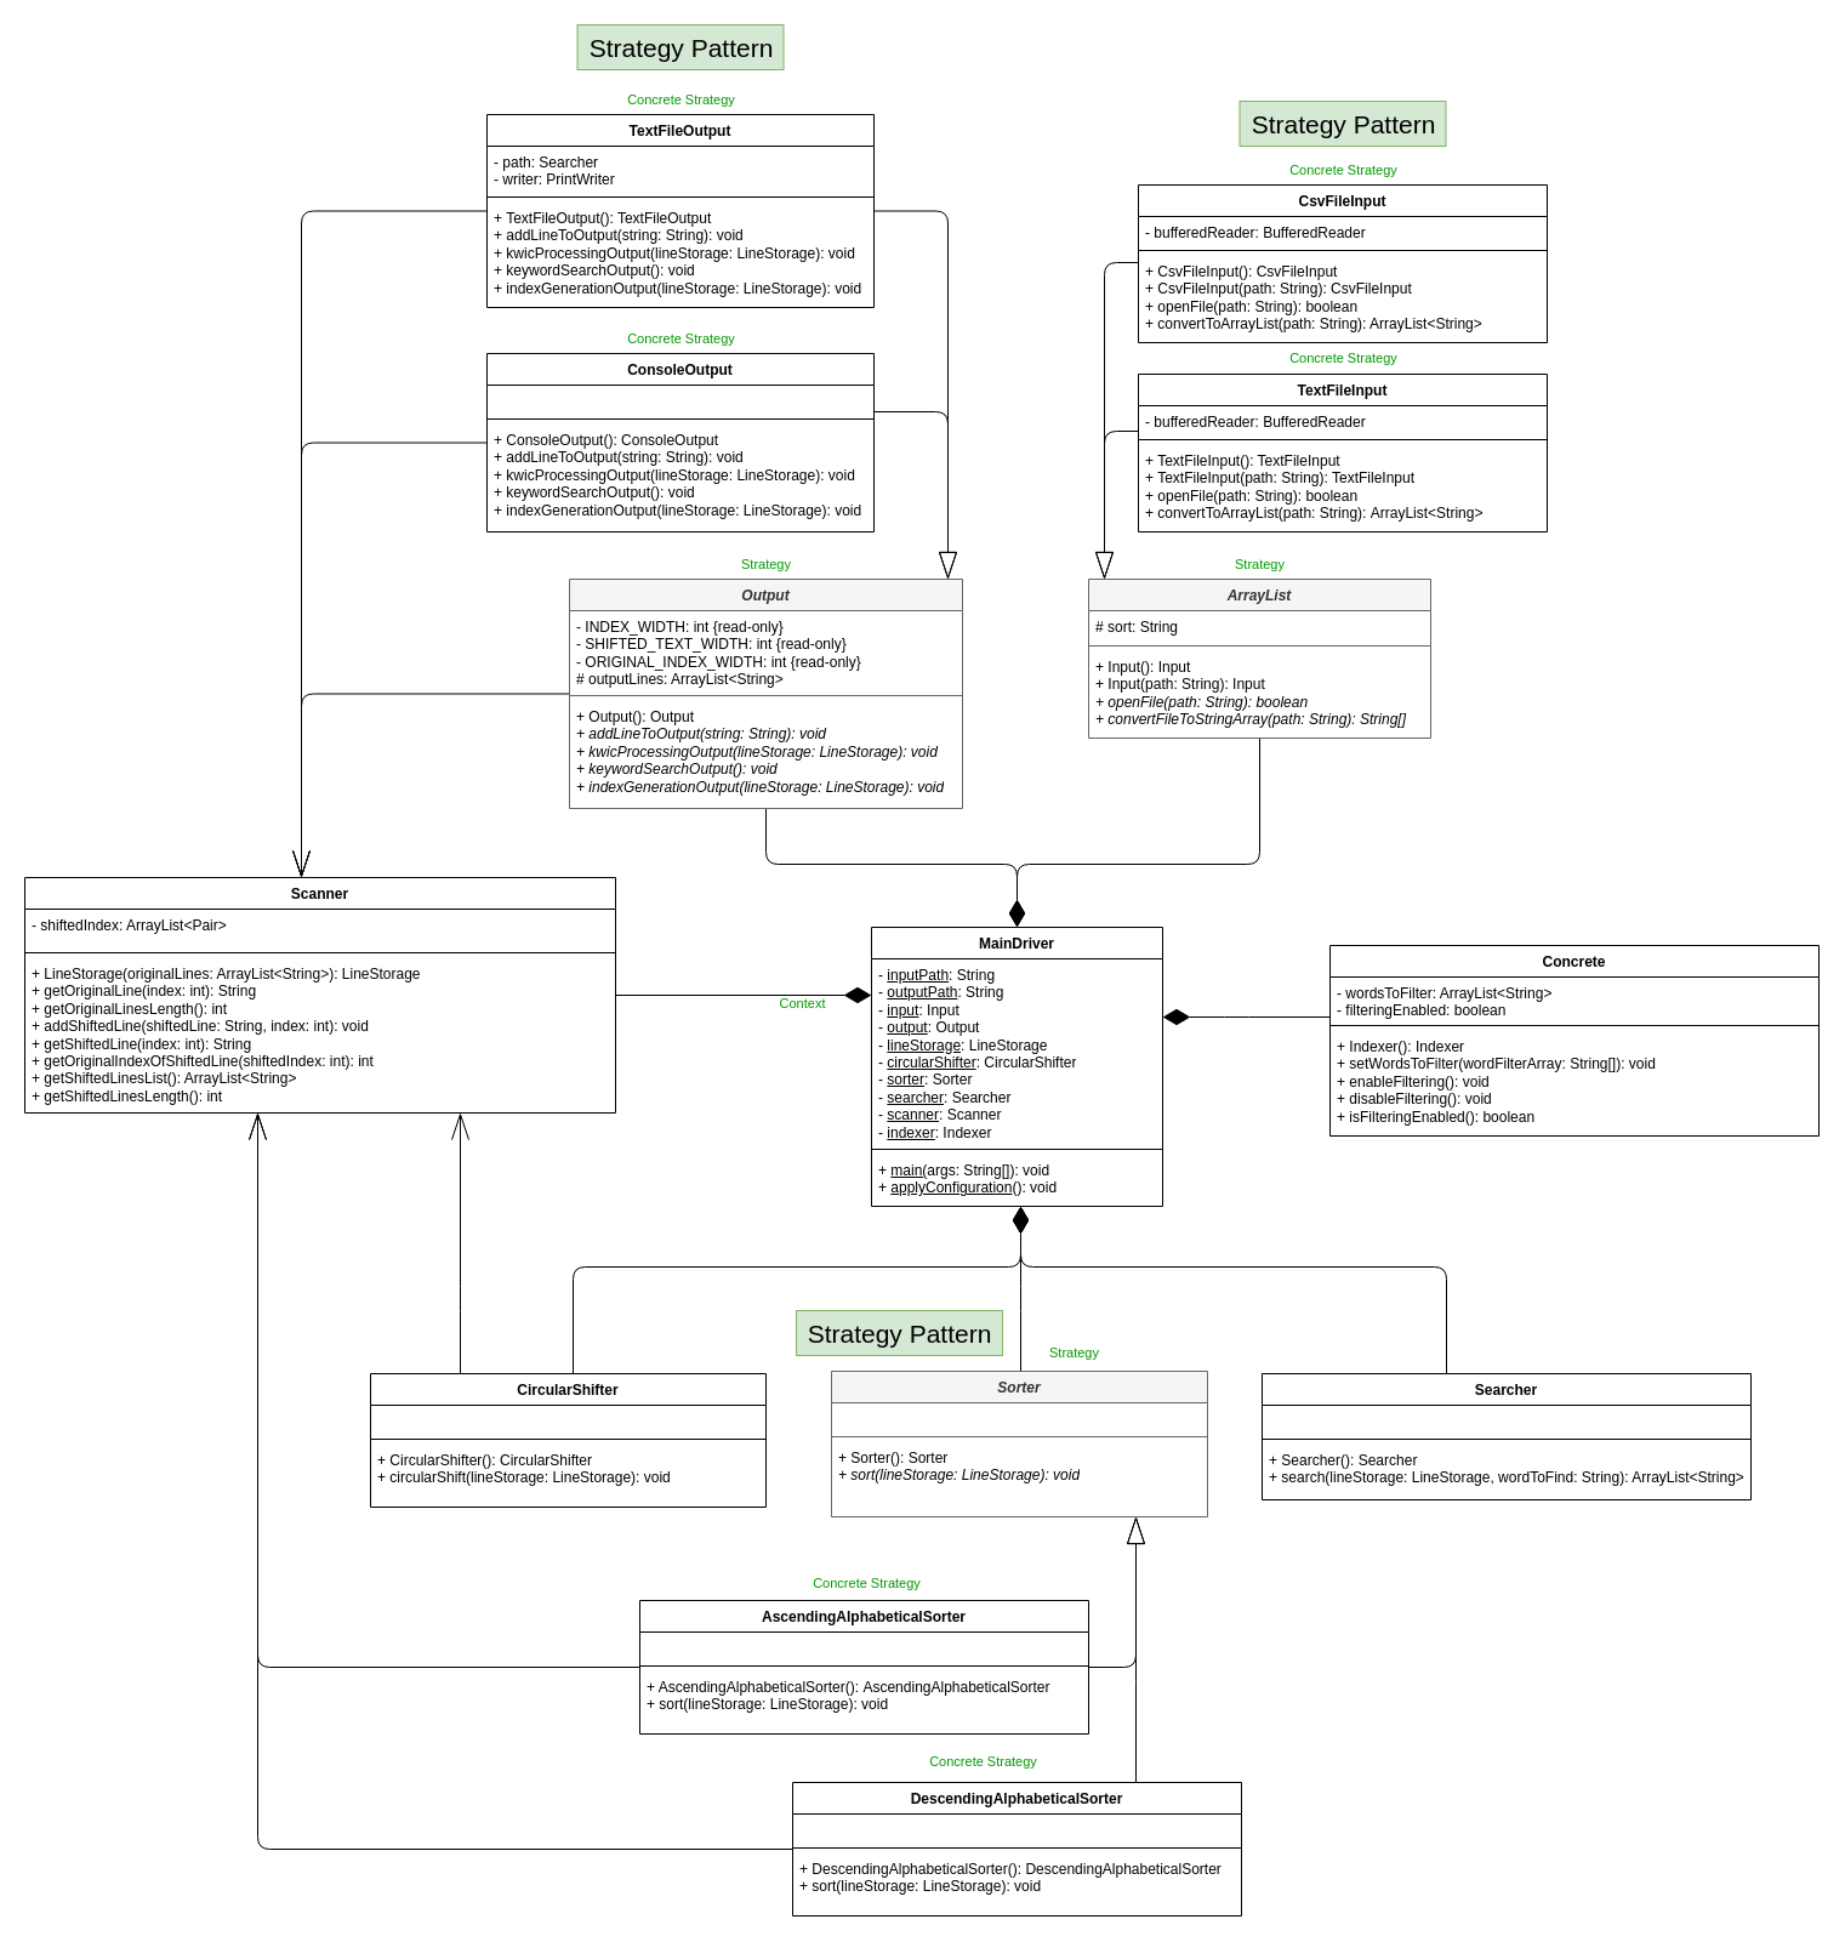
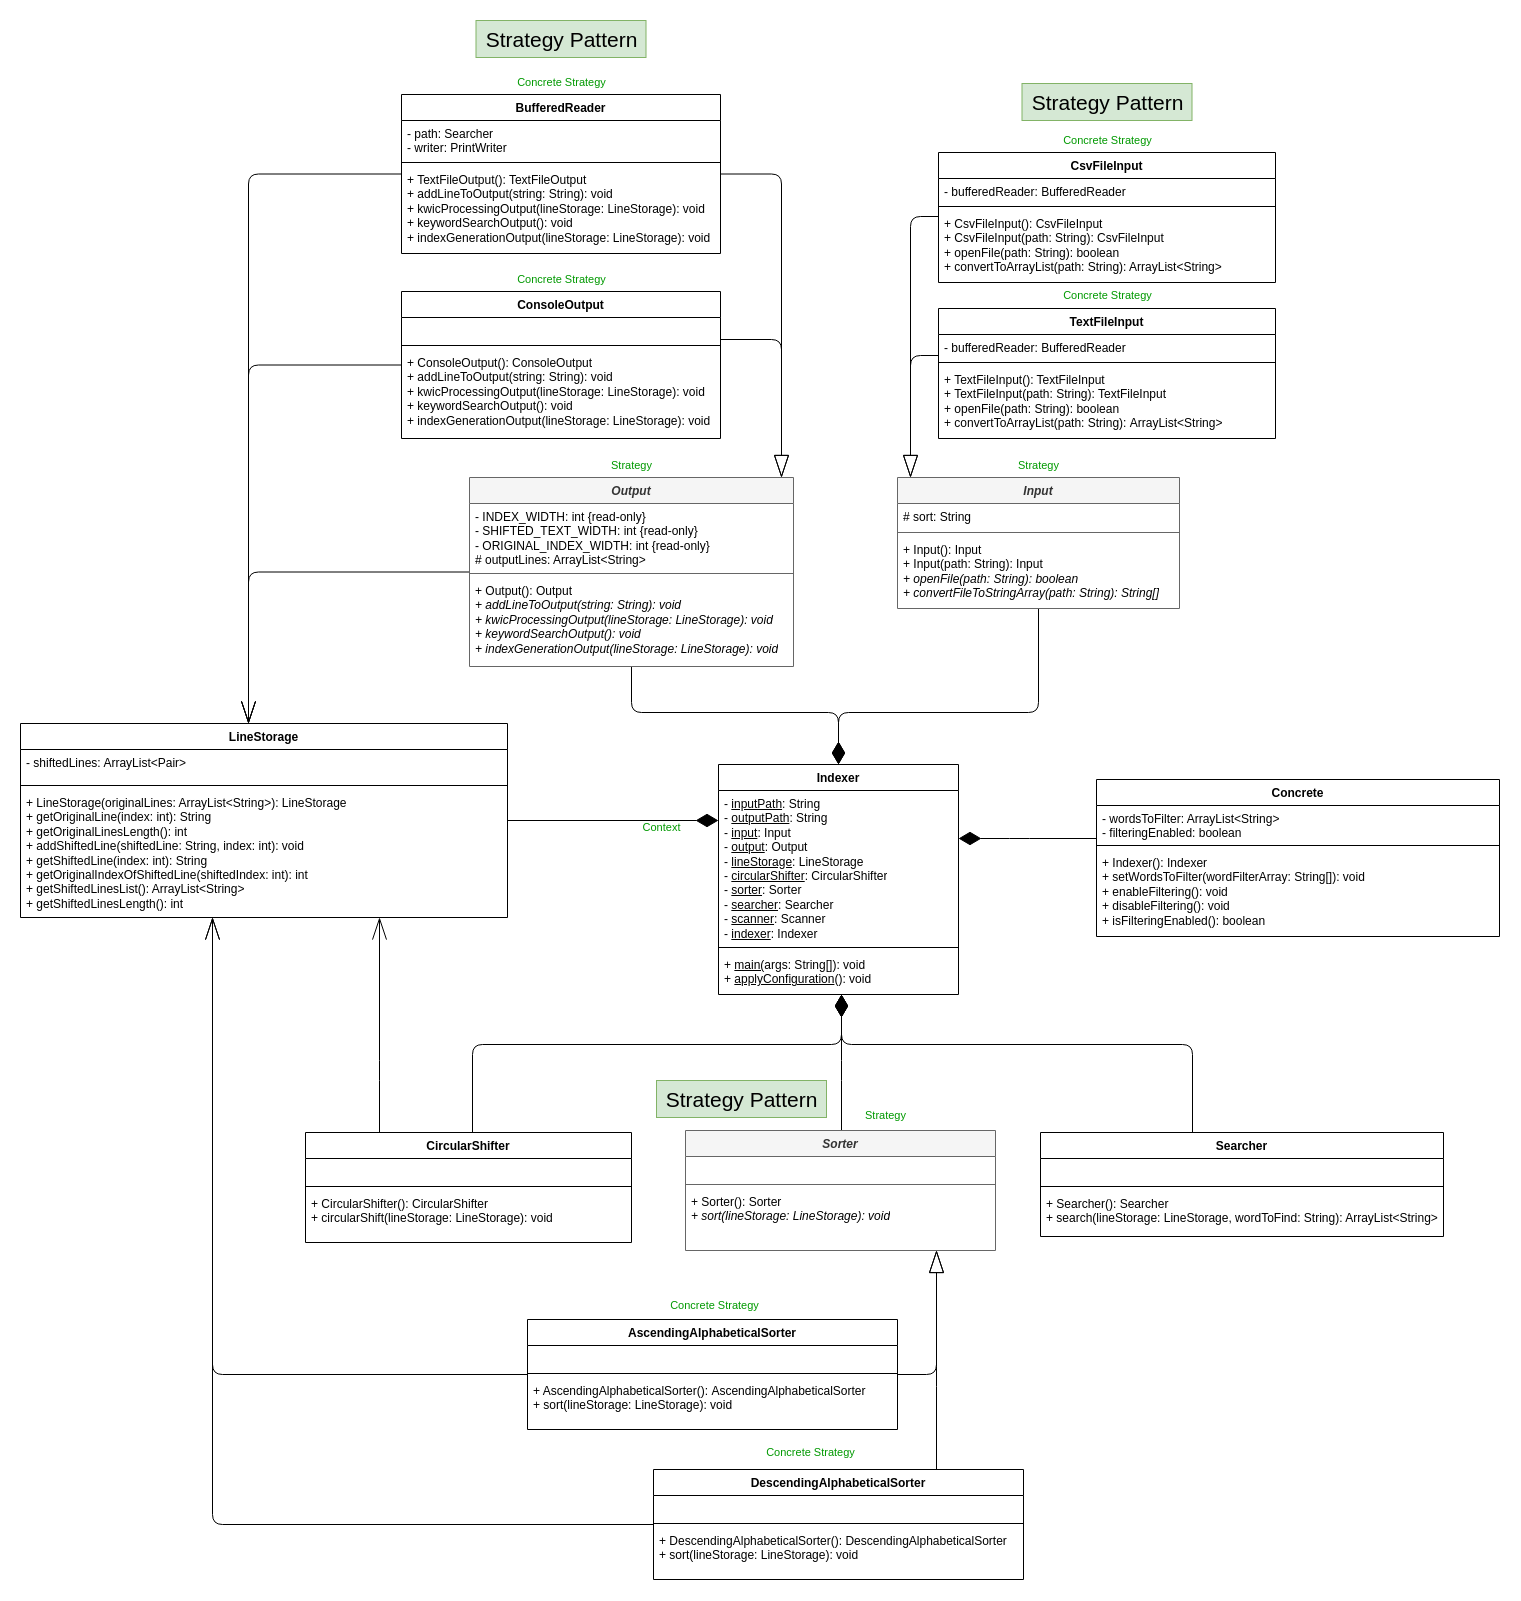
- <mxCell id="69" value="TextFileOutput" style="swimlane;fontStyle=1;align=center;verticalAlign=top;childLayout=stackLayout;horizontal=1;startSize=26;horizontalStack=0;resizeParent=1;resizeParentMax=0;resizeLast=0;collapsible=1;marginBottom=0;whiteSpace=wrap;html=1;" parent="1" vertex="1"><mxGeometry x="401" y="94" width="319" height="159" as="geometry" /></mxCell>
+ <mxCell id="69" value="BufferedReader" style="swimlane;fontStyle=1;align=center;verticalAlign=top;childLayout=stackLayout;horizontal=1;startSize=26;horizontalStack=0;resizeParent=1;resizeParentMax=0;resizeLast=0;collapsible=1;marginBottom=0;whiteSpace=wrap;html=1;" parent="1" vertex="1"><mxGeometry x="401" y="94" width="319" height="159" as="geometry" /></mxCell>
- <mxCell id="9" value="&lt;i&gt;ArrayList&lt;/i&gt;" style="swimlane;fontStyle=1;align=center;verticalAlign=top;childLayout=stackLayout;horizontal=1;startSize=26;horizontalStack=0;resizeParent=1;resizeParentMax=0;resizeLast=0;collapsible=1;marginBottom=0;whiteSpace=wrap;html=1;fillColor=#f5f5f5;fontColor=#333333;strokeColor=#666666;" parent="1" vertex="1"><mxGeometry x="897" y="477" width="282" height="131" as="geometry" /></mxCell>
+ <mxCell id="9" value="&lt;i&gt;Input&lt;/i&gt;" style="swimlane;fontStyle=1;align=center;verticalAlign=top;childLayout=stackLayout;horizontal=1;startSize=26;horizontalStack=0;resizeParent=1;resizeParentMax=0;resizeLast=0;collapsible=1;marginBottom=0;whiteSpace=wrap;html=1;fillColor=#f5f5f5;fontColor=#333333;strokeColor=#666666;" parent="1" vertex="1"><mxGeometry x="897" y="477" width="282" height="131" as="geometry" /></mxCell>
- <mxCell id="40" value="Scanner" style="swimlane;fontStyle=1;align=center;verticalAlign=top;childLayout=stackLayout;horizontal=1;startSize=26;horizontalStack=0;resizeParent=1;resizeParentMax=0;resizeLast=0;collapsible=1;marginBottom=0;whiteSpace=wrap;html=1;" parent="1" vertex="1"><mxGeometry x="20" y="723" width="487" height="194" as="geometry" /></mxCell>
+ <mxCell id="40" value="LineStorage" style="swimlane;fontStyle=1;align=center;verticalAlign=top;childLayout=stackLayout;horizontal=1;startSize=26;horizontalStack=0;resizeParent=1;resizeParentMax=0;resizeLast=0;collapsible=1;marginBottom=0;whiteSpace=wrap;html=1;" parent="1" vertex="1"><mxGeometry x="20" y="723" width="487" height="194" as="geometry" /></mxCell>
- <mxCell id="41" value="&lt;div&gt;- shiftedIndex: ArrayList&amp;lt;Pair&amp;gt;&lt;/div&gt;" style="text;strokeColor=none;fillColor=none;align=left;verticalAlign=top;spacingLeft=4;spacingRight=4;overflow=hidden;rotatable=0;points=[[0,0.5],[1,0.5]];portConstraint=eastwest;whiteSpace=wrap;html=1;" parent="40" vertex="1"><mxGeometry y="26" width="487" height="32" as="geometry" /></mxCell>
+ <mxCell id="41" value="&lt;div&gt;- shiftedLines: ArrayList&amp;lt;Pair&amp;gt;&lt;/div&gt;" style="text;strokeColor=none;fillColor=none;align=left;verticalAlign=top;spacingLeft=4;spacingRight=4;overflow=hidden;rotatable=0;points=[[0,0.5],[1,0.5]];portConstraint=eastwest;whiteSpace=wrap;html=1;" parent="40" vertex="1"><mxGeometry y="26" width="487" height="32" as="geometry" /></mxCell>
- <mxCell id="4" value="MainDriver" style="swimlane;fontStyle=1;align=center;verticalAlign=top;childLayout=stackLayout;horizontal=1;startSize=26;horizontalStack=0;resizeParent=1;resizeParentMax=0;resizeLast=0;collapsible=1;marginBottom=0;whiteSpace=wrap;html=1;" parent="1" vertex="1"><mxGeometry x="718" y="764" width="240" height="230" as="geometry" /></mxCell>
+ <mxCell id="4" value="Indexer" style="swimlane;fontStyle=1;align=center;verticalAlign=top;childLayout=stackLayout;horizontal=1;startSize=26;horizontalStack=0;resizeParent=1;resizeParentMax=0;resizeLast=0;collapsible=1;marginBottom=0;whiteSpace=wrap;html=1;" parent="1" vertex="1"><mxGeometry x="718" y="764" width="240" height="230" as="geometry" /></mxCell>
